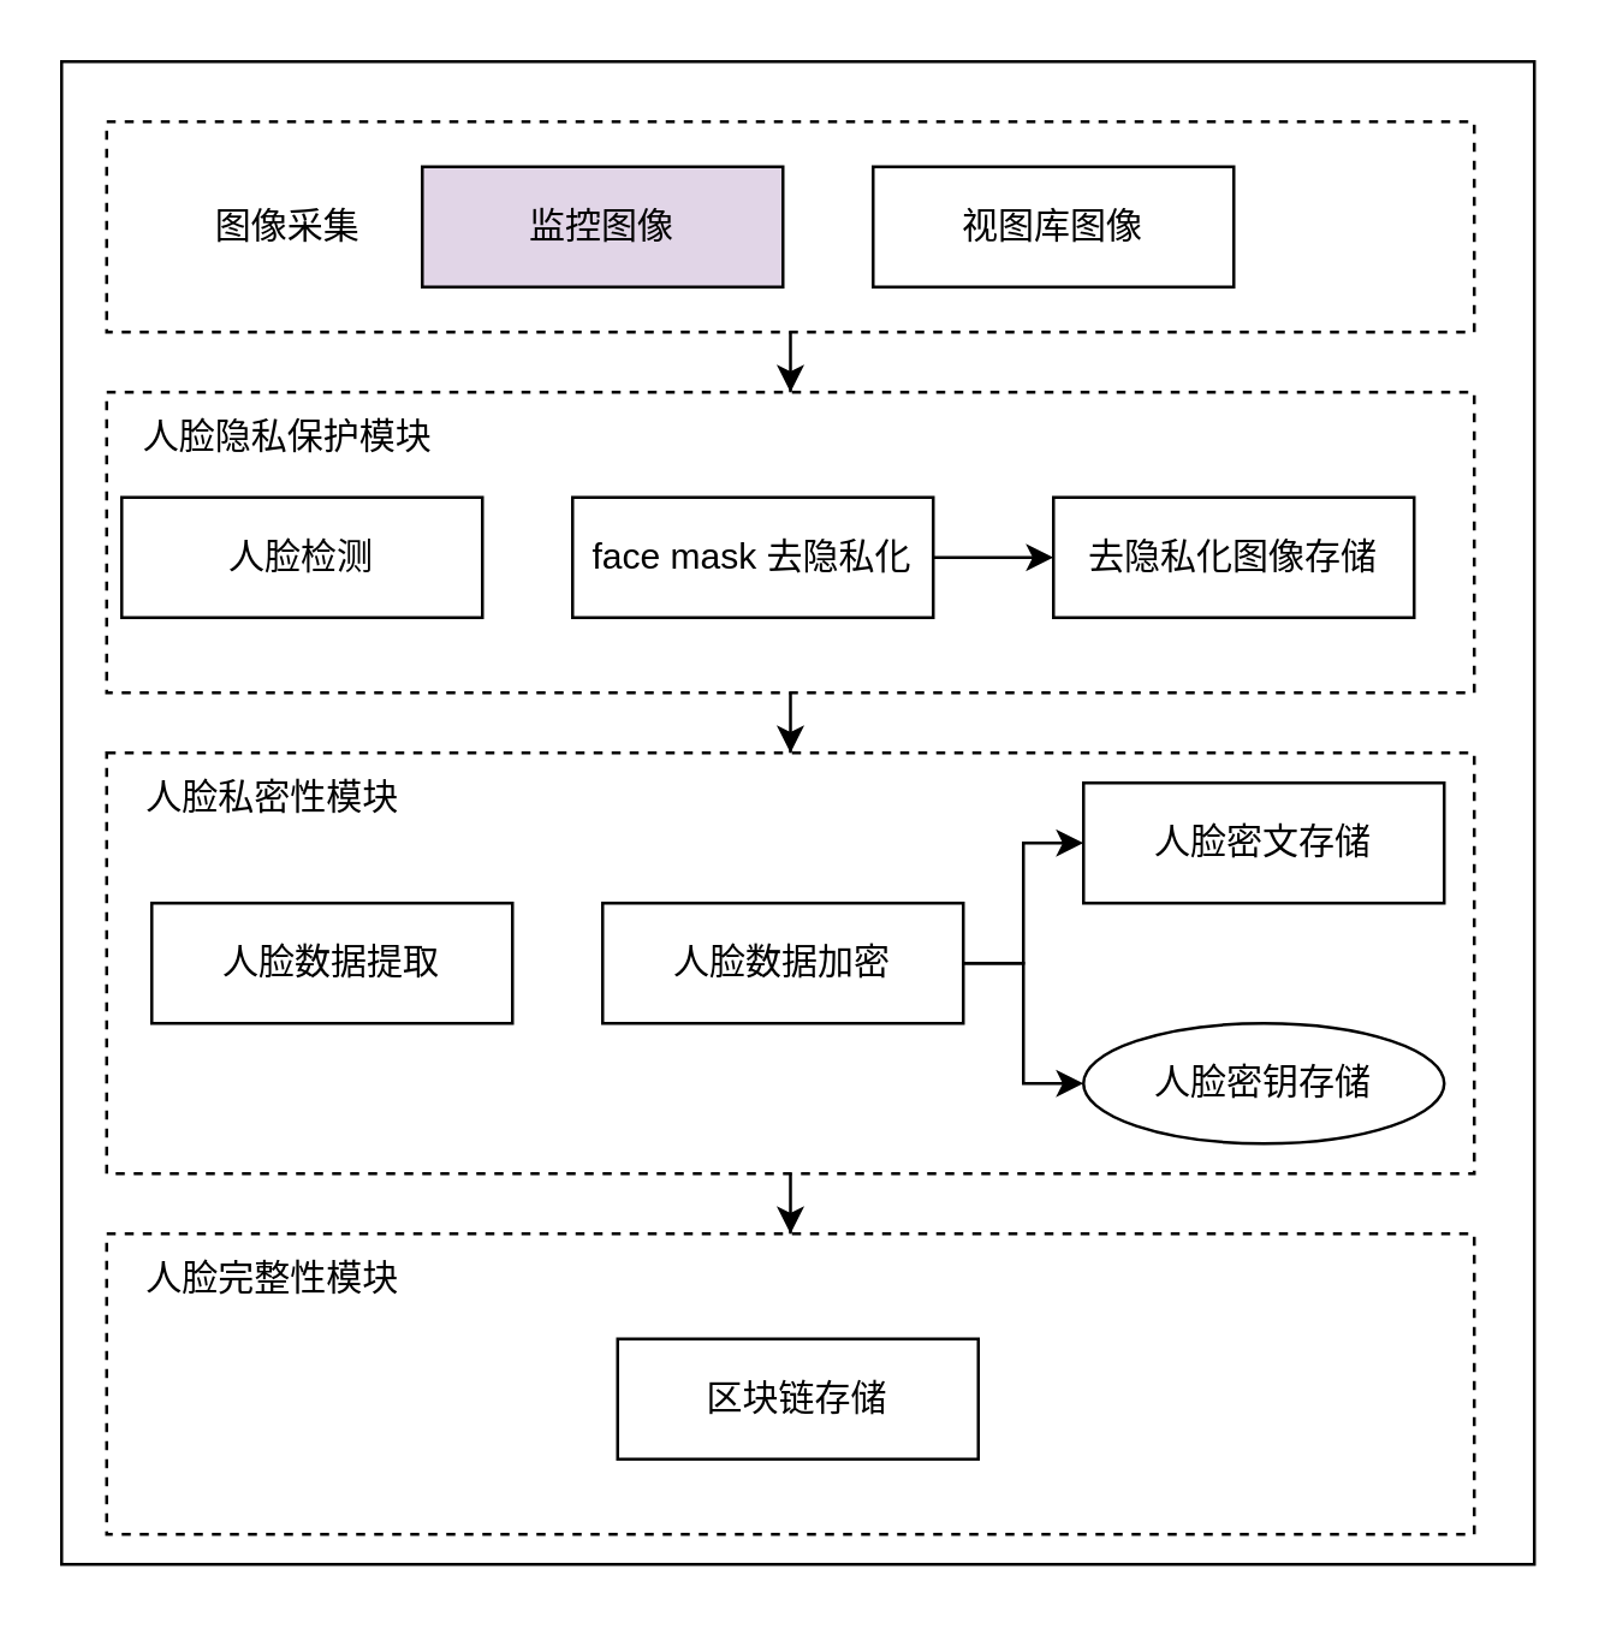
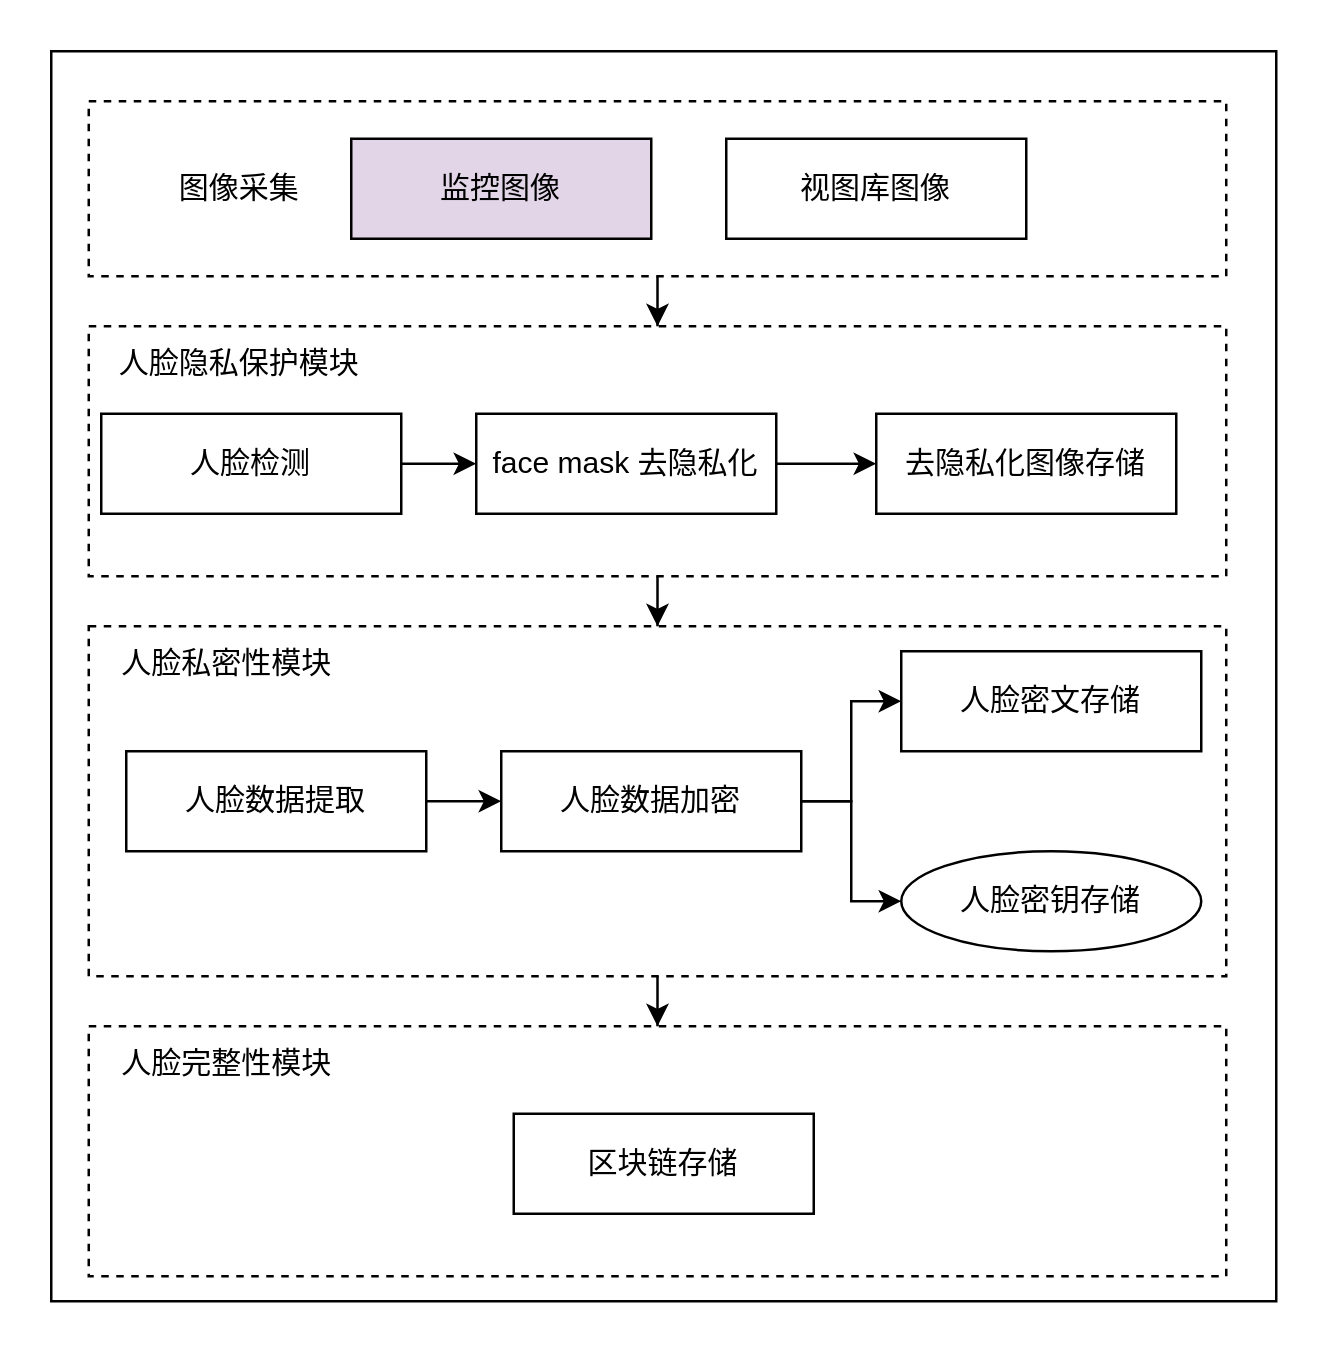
+ <mxCell id="9" style="edgeStyle=orthogonalEdgeStyle;rounded=0;orthogonalLoop=1;jettySize=auto;html=1;" parent="1" source="10" target="12" edge="1"><mxGeometry relative="1" as="geometry" /></mxCell>
+ <mxCell id="14" style="edgeStyle=orthogonalEdgeStyle;rounded=0;orthogonalLoop=1;jettySize=auto;html=1;entryX=0;entryY=0.5;entryDx=0;entryDy=0;" parent="1" source="15" target="18" edge="1"><mxGeometry relative="1" as="geometry" /></mxCell>
